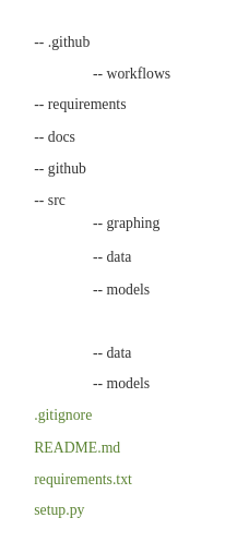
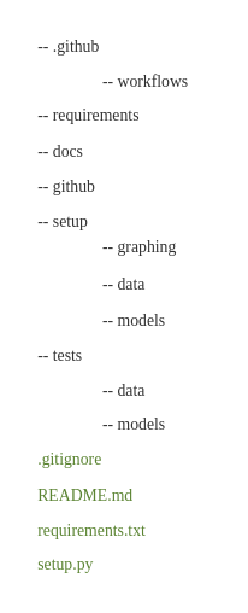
- <mxCell id="2" value="-- src" style="text;html=1;strokeColor=none;fillColor=none;align=left;verticalAlign=middle;whiteSpace=wrap;rounded=0;fontFamily=Comic Sans MS;fontSize=11;spacing=0;spacingBottom=1;spacingLeft=5;fontColor=#000000;textOpacity=80;" parent="1" vertex="1"><mxGeometry x="20" y="136" width="80" height="20" as="geometry" /></mxCell>
+ <mxCell id="2" value="-- setup" style="text;html=1;strokeColor=none;fillColor=none;align=left;verticalAlign=middle;whiteSpace=wrap;rounded=0;fontFamily=Comic Sans MS;fontSize=11;spacing=0;spacingBottom=1;spacingLeft=5;fontColor=#000000;textOpacity=80;" parent="1" vertex="1"><mxGeometry x="20" y="136" width="80" height="20" as="geometry" /></mxCell>
+ <mxCell id="3" value="-- tests" style="text;html=1;strokeColor=none;fillColor=none;align=left;verticalAlign=middle;whiteSpace=wrap;rounded=0;fontFamily=Comic Sans MS;fontSize=11;spacing=0;spacingBottom=1;spacingLeft=5;fontColor=#000000;textOpacity=80;" parent="1" vertex="1"><mxGeometry x="20" y="225" width="80" height="20" as="geometry" /></mxCell>
